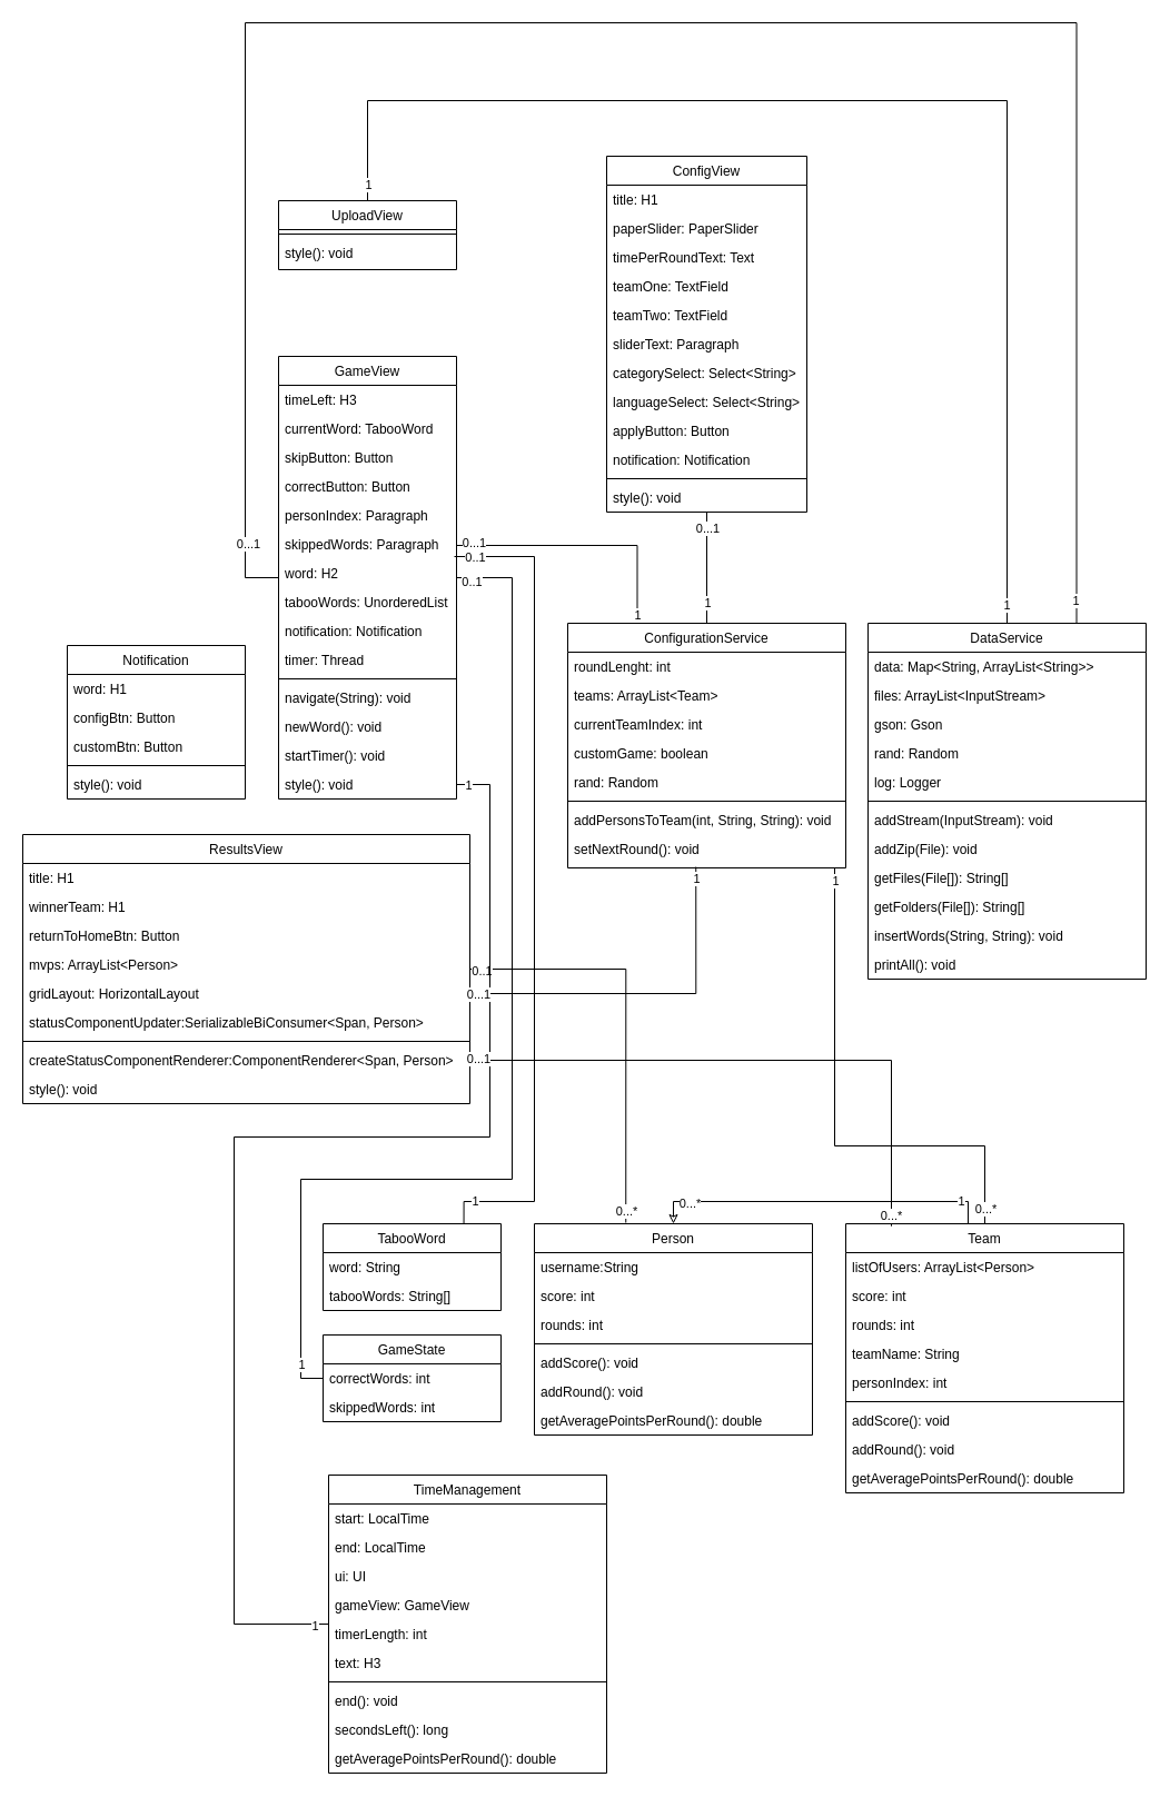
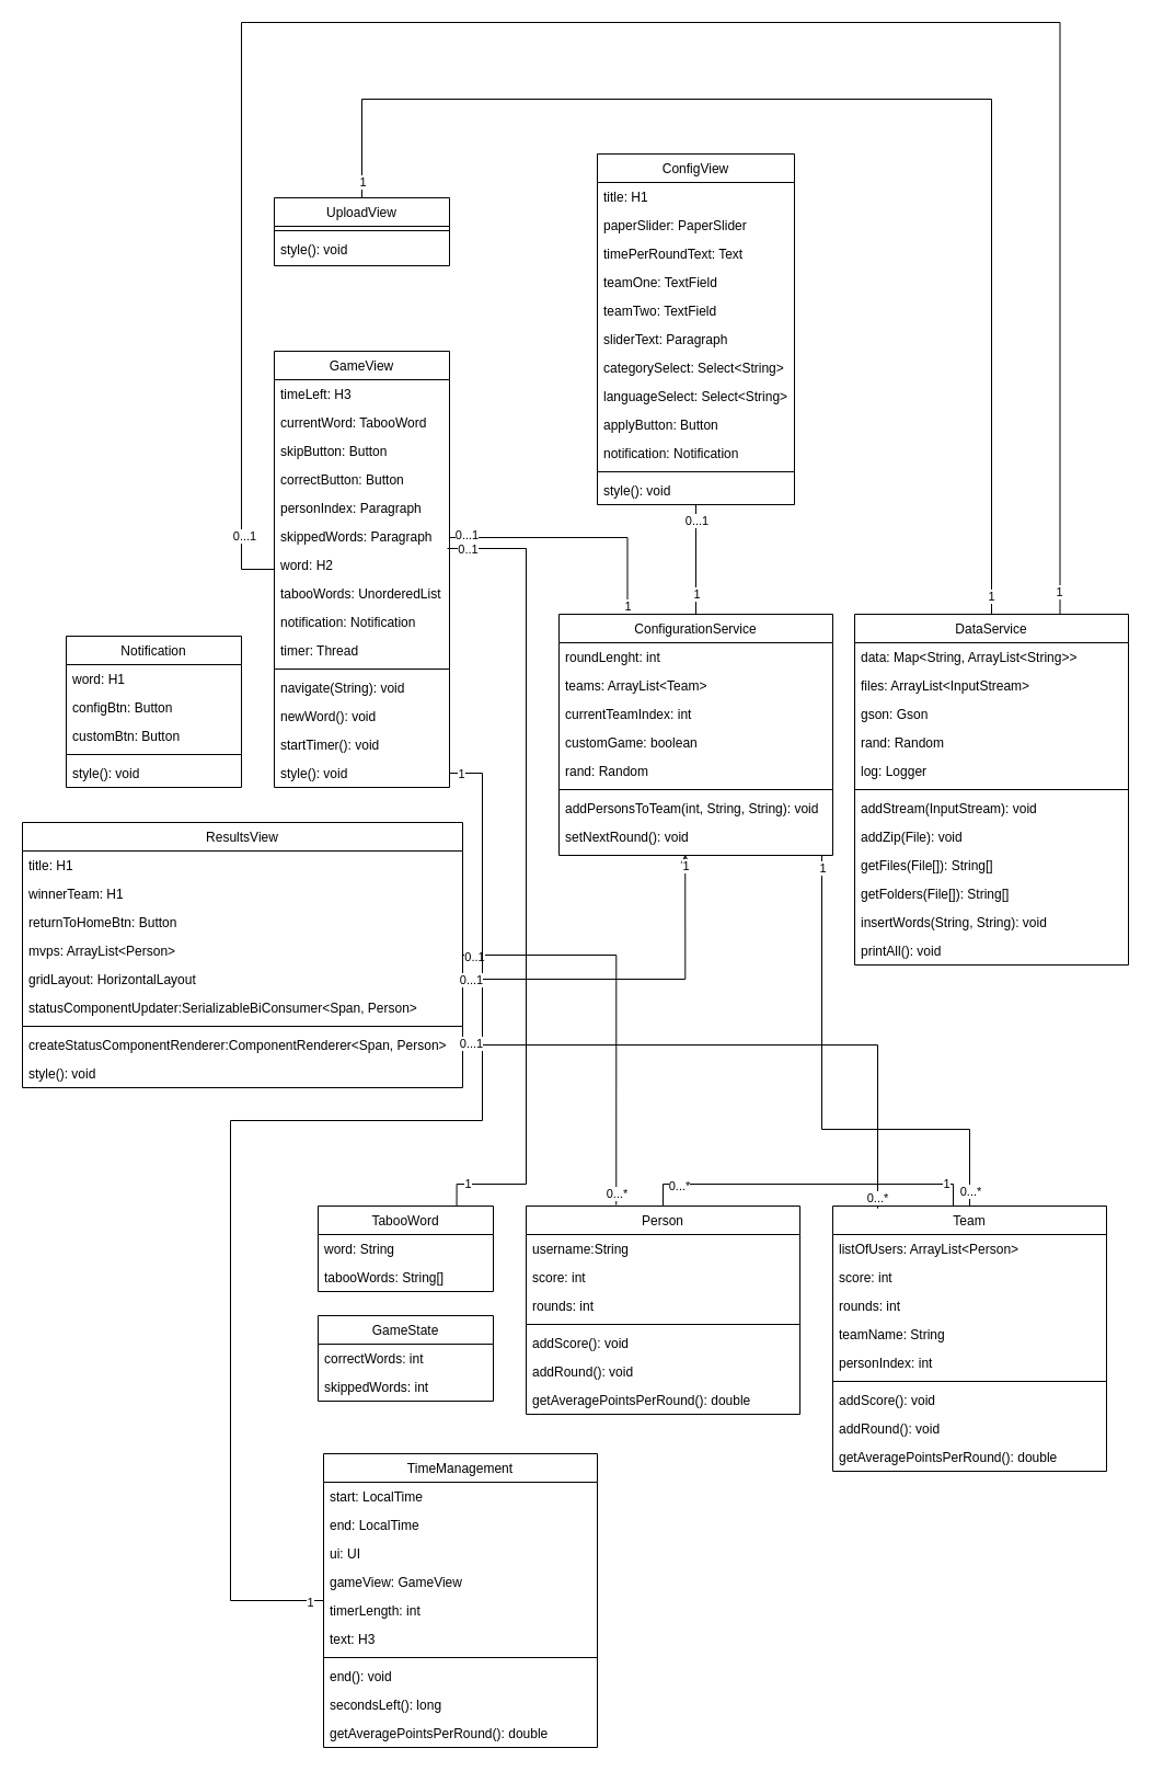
- <mxCell id="137" style="edgeStyle=orthogonalEdgeStyle;rounded=0;orthogonalLoop=1;jettySize=auto;html=1;entryX=0.461;entryY=1.117;entryDx=0;entryDy=0;entryPerimeter=0;endArrow=none;endFill=0;" edge="1" parent="1" source="63" target="76"><mxGeometry relative="1" as="geometry"><Array as="points"><mxPoint x="625" y="893" /></Array></mxGeometry></mxCell>
+ <mxCell id="137" style="edgeStyle=orthogonalEdgeStyle;rounded=0;orthogonalLoop=1;jettySize=auto;html=1;entryX=0.461;entryY=1.117;entryDx=0;entryDy=0;entryPerimeter=0;endArrow=open;endFill=0;" edge="1" parent="1" source="63" target="76"><mxGeometry relative="1" as="geometry"><Array as="points"><mxPoint x="625" y="893" /></Array></mxGeometry></mxCell>
- <mxCell id="30" style="edgeStyle=orthogonalEdgeStyle;rounded=0;orthogonalLoop=1;jettySize=auto;html=1;entryX=0;entryY=0.5;entryDx=0;entryDy=0;endArrow=none;endFill=0;" edge="1" parent="1" source="39" target="118"><mxGeometry relative="1" as="geometry"><Array as="points"><mxPoint x="460" y="519" /><mxPoint x="460" y="1060" /><mxPoint x="270" y="1060" /><mxPoint x="270" y="1239" /></Array></mxGeometry></mxCell>
- <mxCell id="31" value="1" style="edgeLabel;html=1;align=center;verticalAlign=middle;resizable=0;points=[];" vertex="1" connectable="0" parent="30"><mxGeometry x="0.933" relative="1" as="geometry"><mxPoint as="offset" /></mxGeometry></mxCell>
- <mxCell id="32" value="0..1" style="edgeLabel;html=1;align=center;verticalAlign=middle;resizable=0;points=[];" vertex="1" connectable="0" parent="30"><mxGeometry x="-0.974" y="-3" relative="1" as="geometry"><mxPoint as="offset" /></mxGeometry></mxCell>
- <mxCell id="104" style="edgeStyle=orthogonalEdgeStyle;rounded=0;orthogonalLoop=1;jettySize=auto;html=1;entryX=0.5;entryY=0;entryDx=0;entryDy=0;endArrow=classic;endFill=0;" edge="1" parent="1" source="107" target="96"><mxGeometry relative="1" as="geometry"><Array as="points"><mxPoint x="870" y="1080" /><mxPoint x="605" y="1080" /></Array></mxGeometry></mxCell>
+ <mxCell id="104" style="edgeStyle=orthogonalEdgeStyle;rounded=0;orthogonalLoop=1;jettySize=auto;html=1;entryX=0.5;entryY=0;entryDx=0;entryDy=0;endArrow=none;endFill=0;" edge="1" parent="1" source="107" target="96"><mxGeometry relative="1" as="geometry"><Array as="points"><mxPoint x="870" y="1080" /><mxPoint x="605" y="1080" /></Array></mxGeometry></mxCell>
